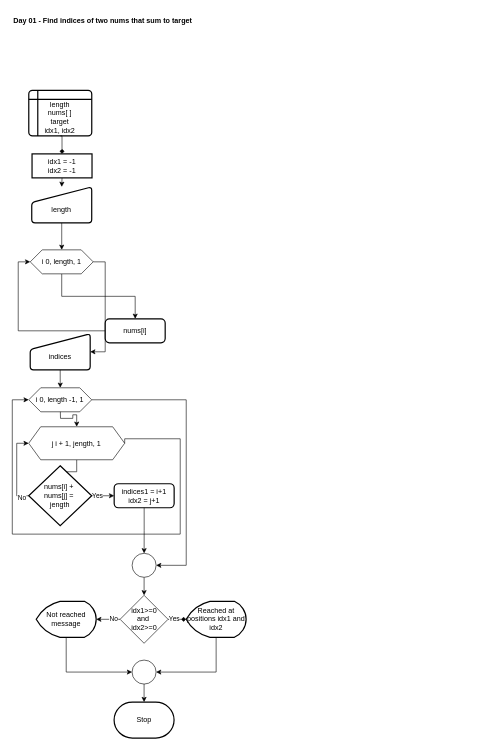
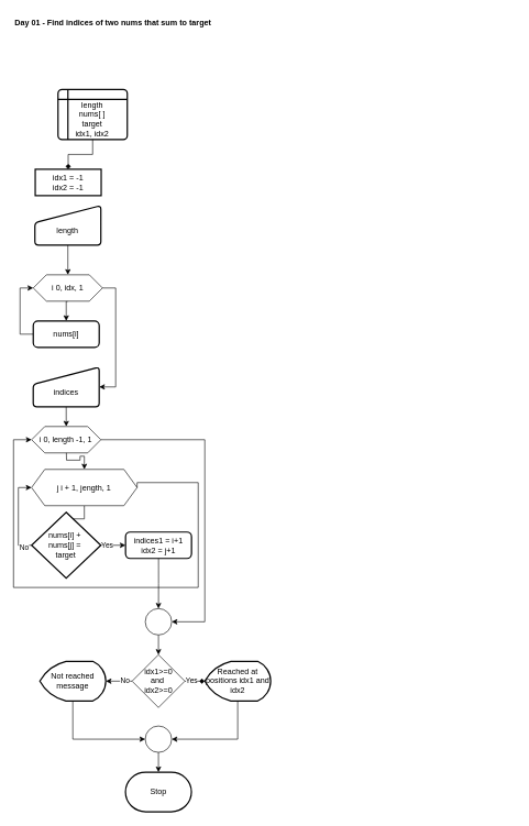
- <mxCell id="4" value="&lt;div&gt;&lt;br&gt;&lt;/div&gt;&lt;div&gt;length&lt;/div&gt;&lt;div&gt;nums[ ]&lt;/div&gt;&lt;div&gt;target&lt;/div&gt;&lt;div&gt;idx1,&amp;nbsp;idx2&lt;/div&gt;" style="shape=internalStorage;whiteSpace=wrap;html=1;dx=15;dy=15;rounded=1;arcSize=8;strokeWidth=2;" parent="1" vertex="1"><mxGeometry x="47.49" y="150" width="105" height="76" as="geometry" /></mxCell>
+ <mxCell id="4" value="&lt;div&gt;&lt;br&gt;&lt;/div&gt;&lt;div&gt;length&lt;/div&gt;&lt;div&gt;nums[ ]&lt;/div&gt;&lt;div&gt;target&lt;/div&gt;&lt;div&gt;idx1,&amp;nbsp;idx2&lt;/div&gt;" style="shape=internalStorage;whiteSpace=wrap;html=1;dx=15;dy=15;rounded=1;arcSize=8;strokeWidth=2;" parent="1" vertex="1"><mxGeometry x="87.49" y="135" width="105" height="76" as="geometry" /></mxCell>
- <mxCell id="3" style="edgeStyle=orthogonalEdgeStyle;rounded=0;orthogonalLoop=1;jettySize=auto;html=1;exitX=0.5;exitY=1;exitDx=0;exitDy=0;entryX=0.5;entryY=0;entryDx=0;entryDy=0;" parent="1" source="28" target="7" edge="1"><mxGeometry relative="1" as="geometry" /></mxCell>
- <mxCell id="10" value="i 0, length, 1" style="shape=hexagon;perimeter=hexagonPerimeter2;whiteSpace=wrap;html=1;fixedSize=1;" parent="1" vertex="1"><mxGeometry x="49.92" y="416" width="105" height="40" as="geometry" /></mxCell>
+ <mxCell id="10" value="i 0, idx, 1" style="shape=hexagon;perimeter=hexagonPerimeter2;whiteSpace=wrap;html=1;fixedSize=1;" parent="1" vertex="1"><mxGeometry x="49.92" y="416" width="105" height="40" as="geometry" /></mxCell>
- <mxCell id="12" value="nums[i]" style="rounded=1;whiteSpace=wrap;html=1;absoluteArcSize=1;arcSize=14;strokeWidth=2;" parent="1" vertex="1"><mxGeometry x="174.92" y="531" width="100" height="40" as="geometry" /></mxCell>
+ <mxCell id="12" value="nums[i]" style="rounded=1;whiteSpace=wrap;html=1;absoluteArcSize=1;arcSize=14;strokeWidth=2;" parent="1" vertex="1"><mxGeometry x="49.92" y="486" width="100" height="40" as="geometry" /></mxCell>
- <mxCell id="23" value="nums[i] +&amp;nbsp;&lt;div&gt;nums[j] =&amp;nbsp;&lt;/div&gt;&lt;div&gt;jength&lt;/div&gt;" style="strokeWidth=2;html=1;shape=mxgraph.flowchart.decision;whiteSpace=wrap;" parent="1" vertex="1"><mxGeometry x="47.38" y="776" width="105" height="100" as="geometry" /></mxCell>
+ <mxCell id="23" value="nums[i] +&amp;nbsp;&lt;div&gt;nums[j] =&amp;nbsp;&lt;/div&gt;&lt;div&gt;target&lt;/div&gt;" style="strokeWidth=2;html=1;shape=mxgraph.flowchart.decision;whiteSpace=wrap;" parent="1" vertex="1"><mxGeometry x="47.38" y="776" width="105" height="100" as="geometry" /></mxCell>
